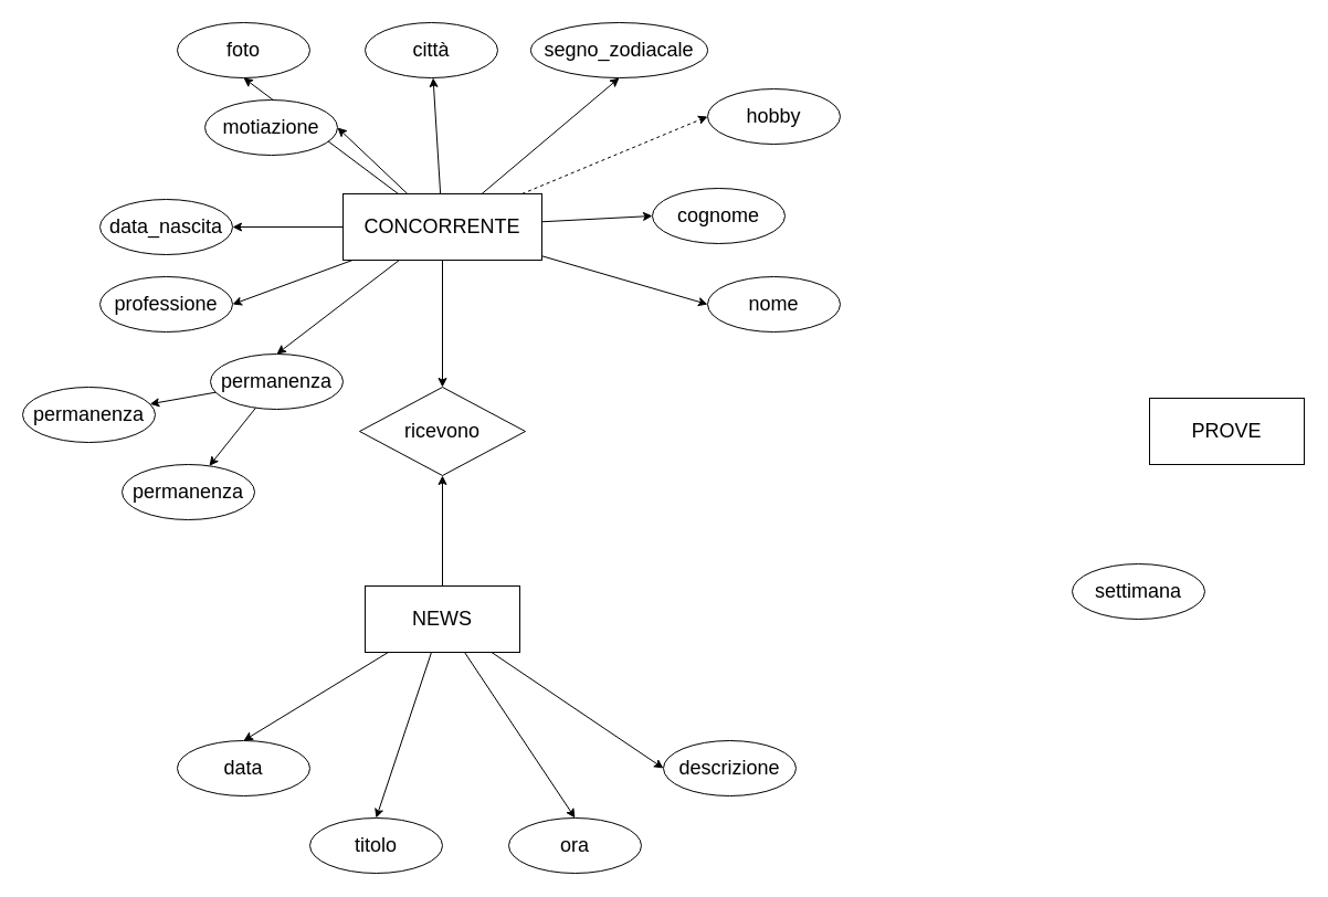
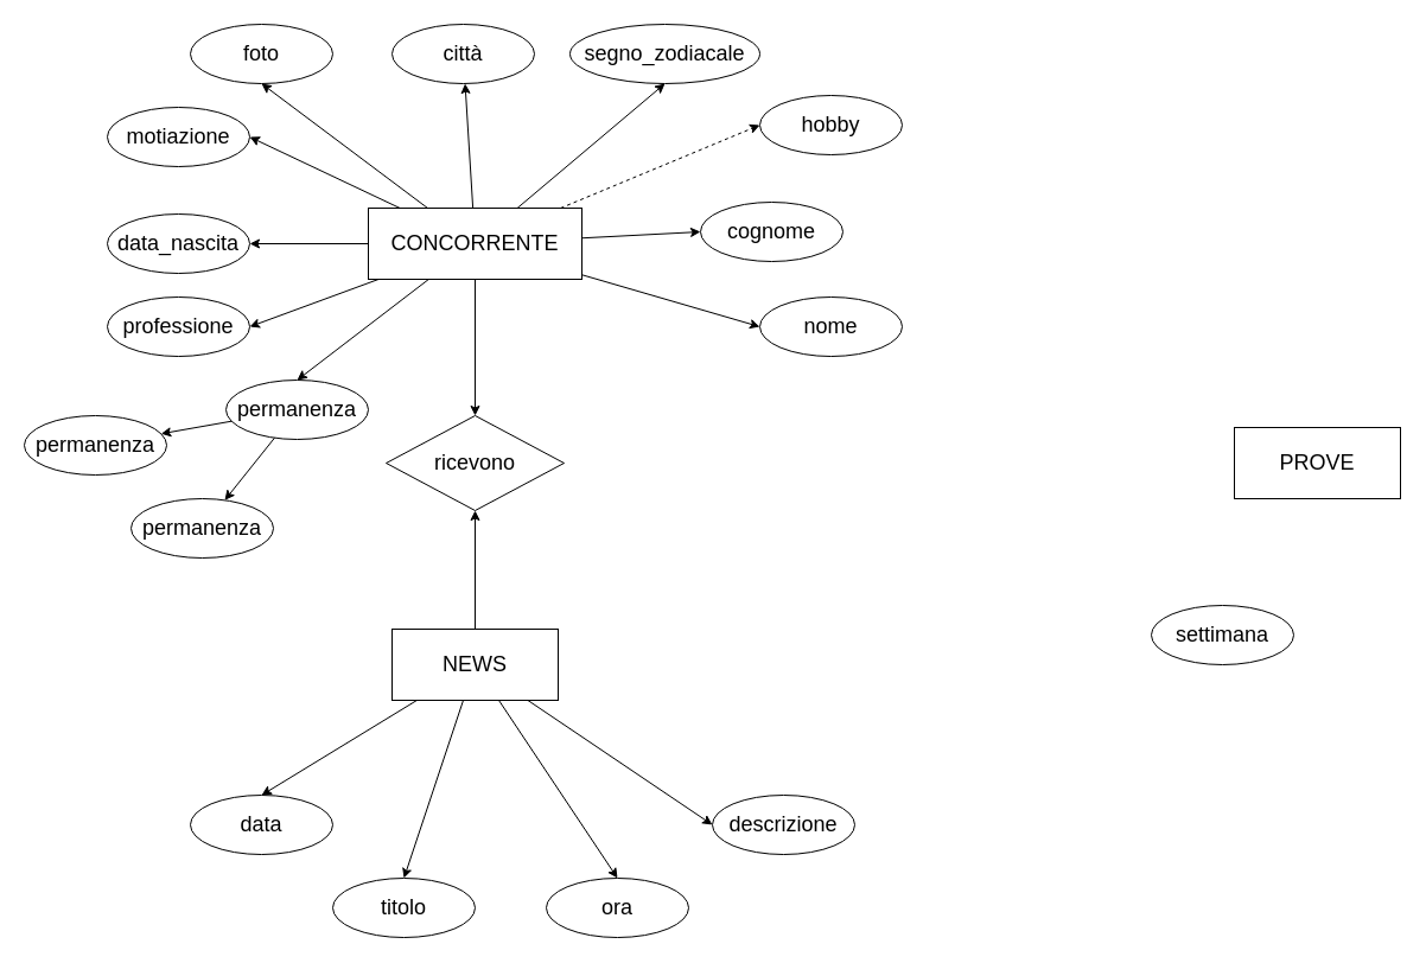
- <mxCell id="22" value="motiazione" style="ellipse;whiteSpace=wrap;html=1;fontSize=18;" vertex="1" parent="1"><mxGeometry x="185" y="90" width="120" height="50" as="geometry" /></mxCell>
+ <mxCell id="22" value="motiazione" style="ellipse;whiteSpace=wrap;html=1;fontSize=18;" vertex="1" parent="1"><mxGeometry x="90" y="90" width="120" height="50" as="geometry" /></mxCell>
